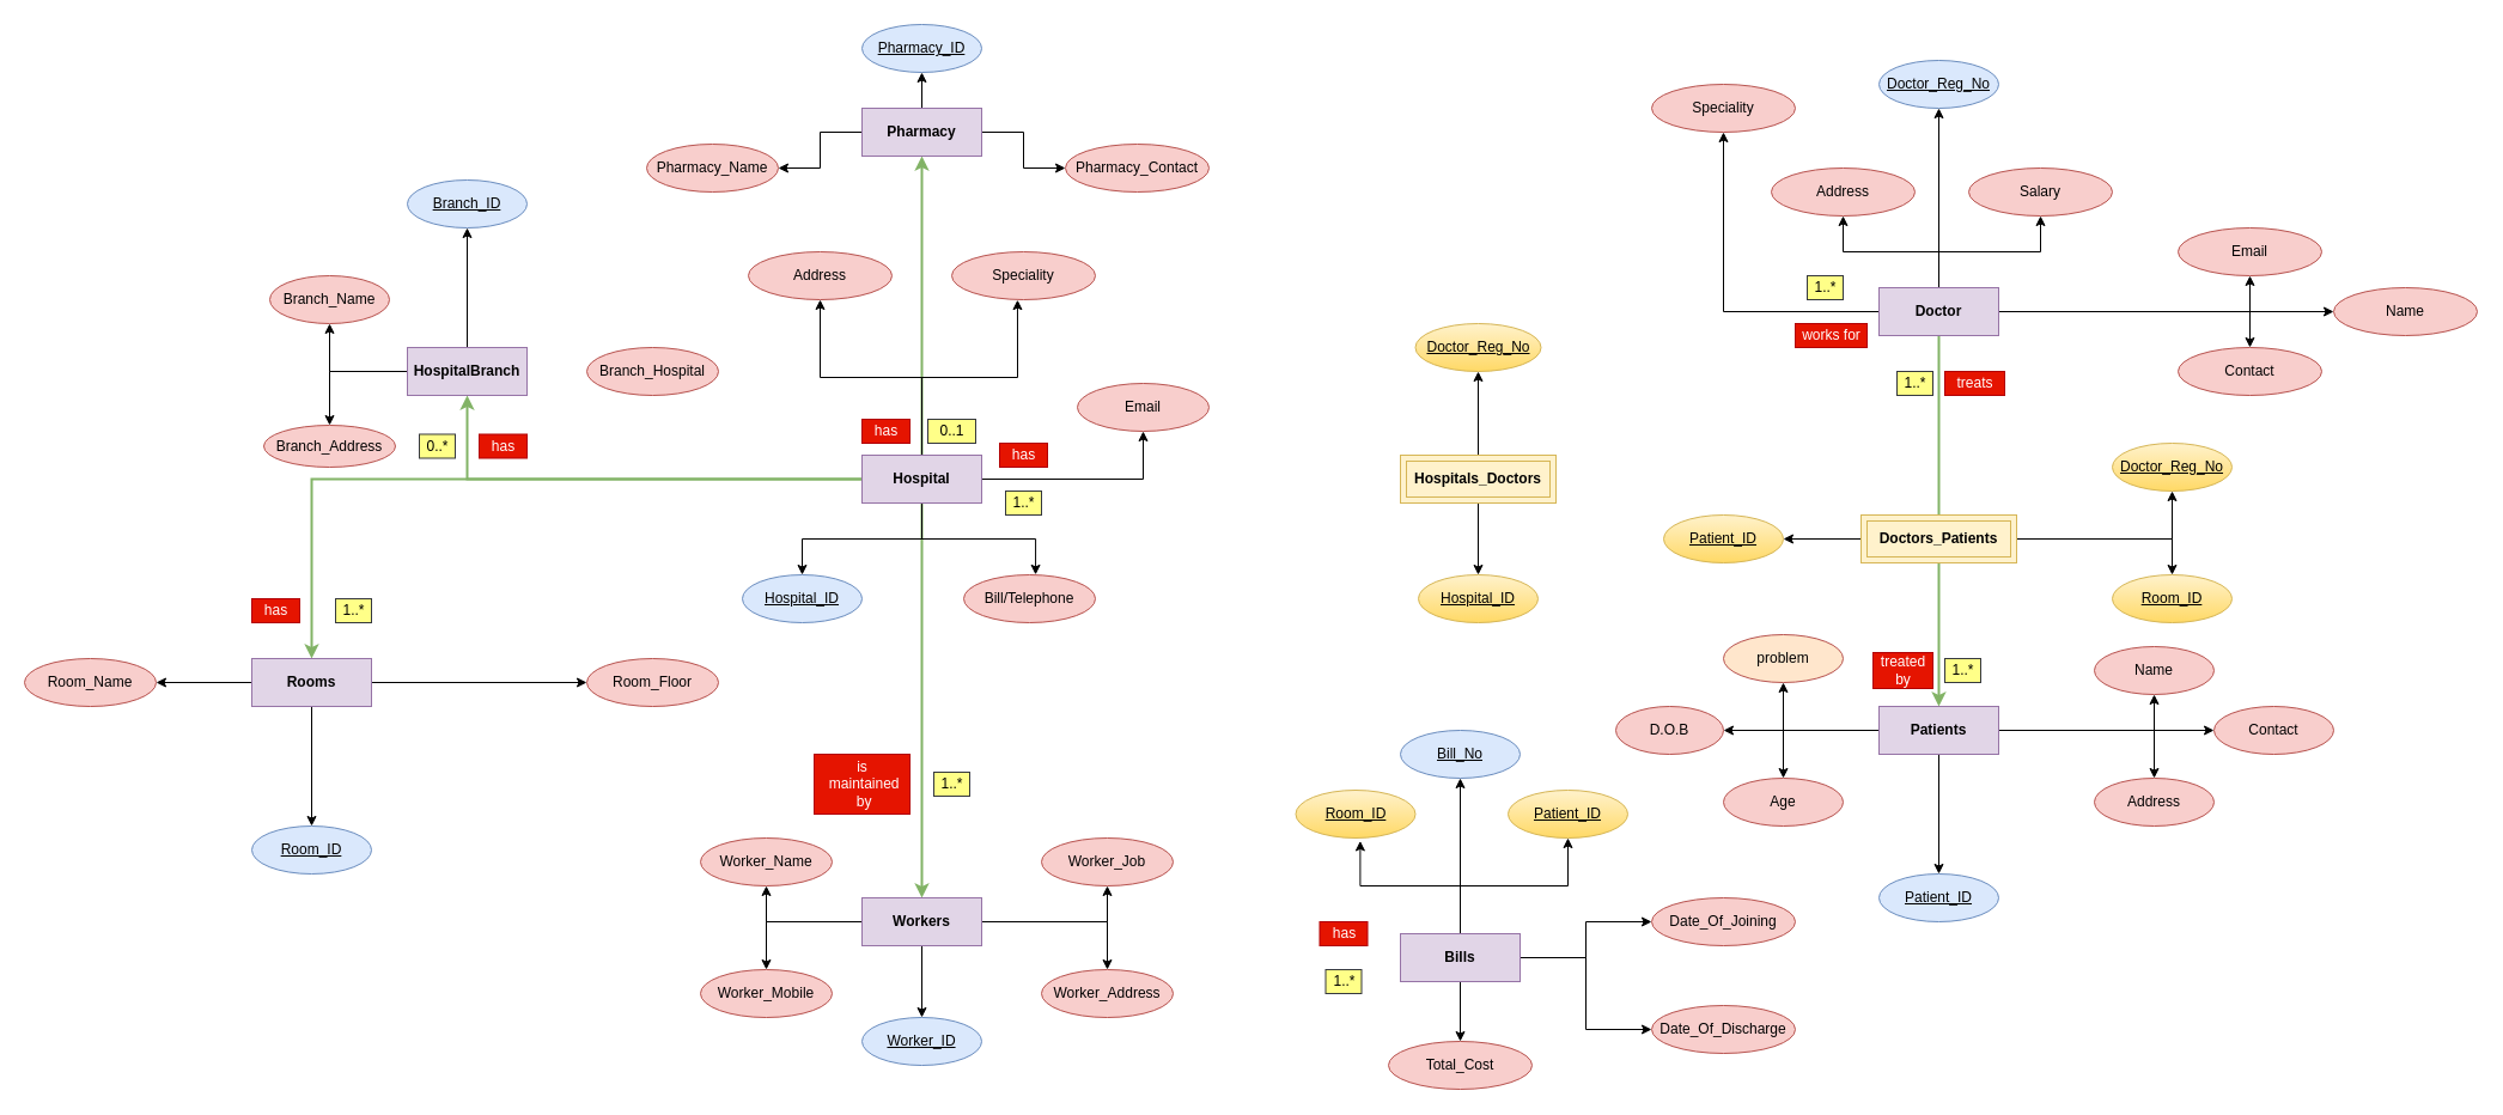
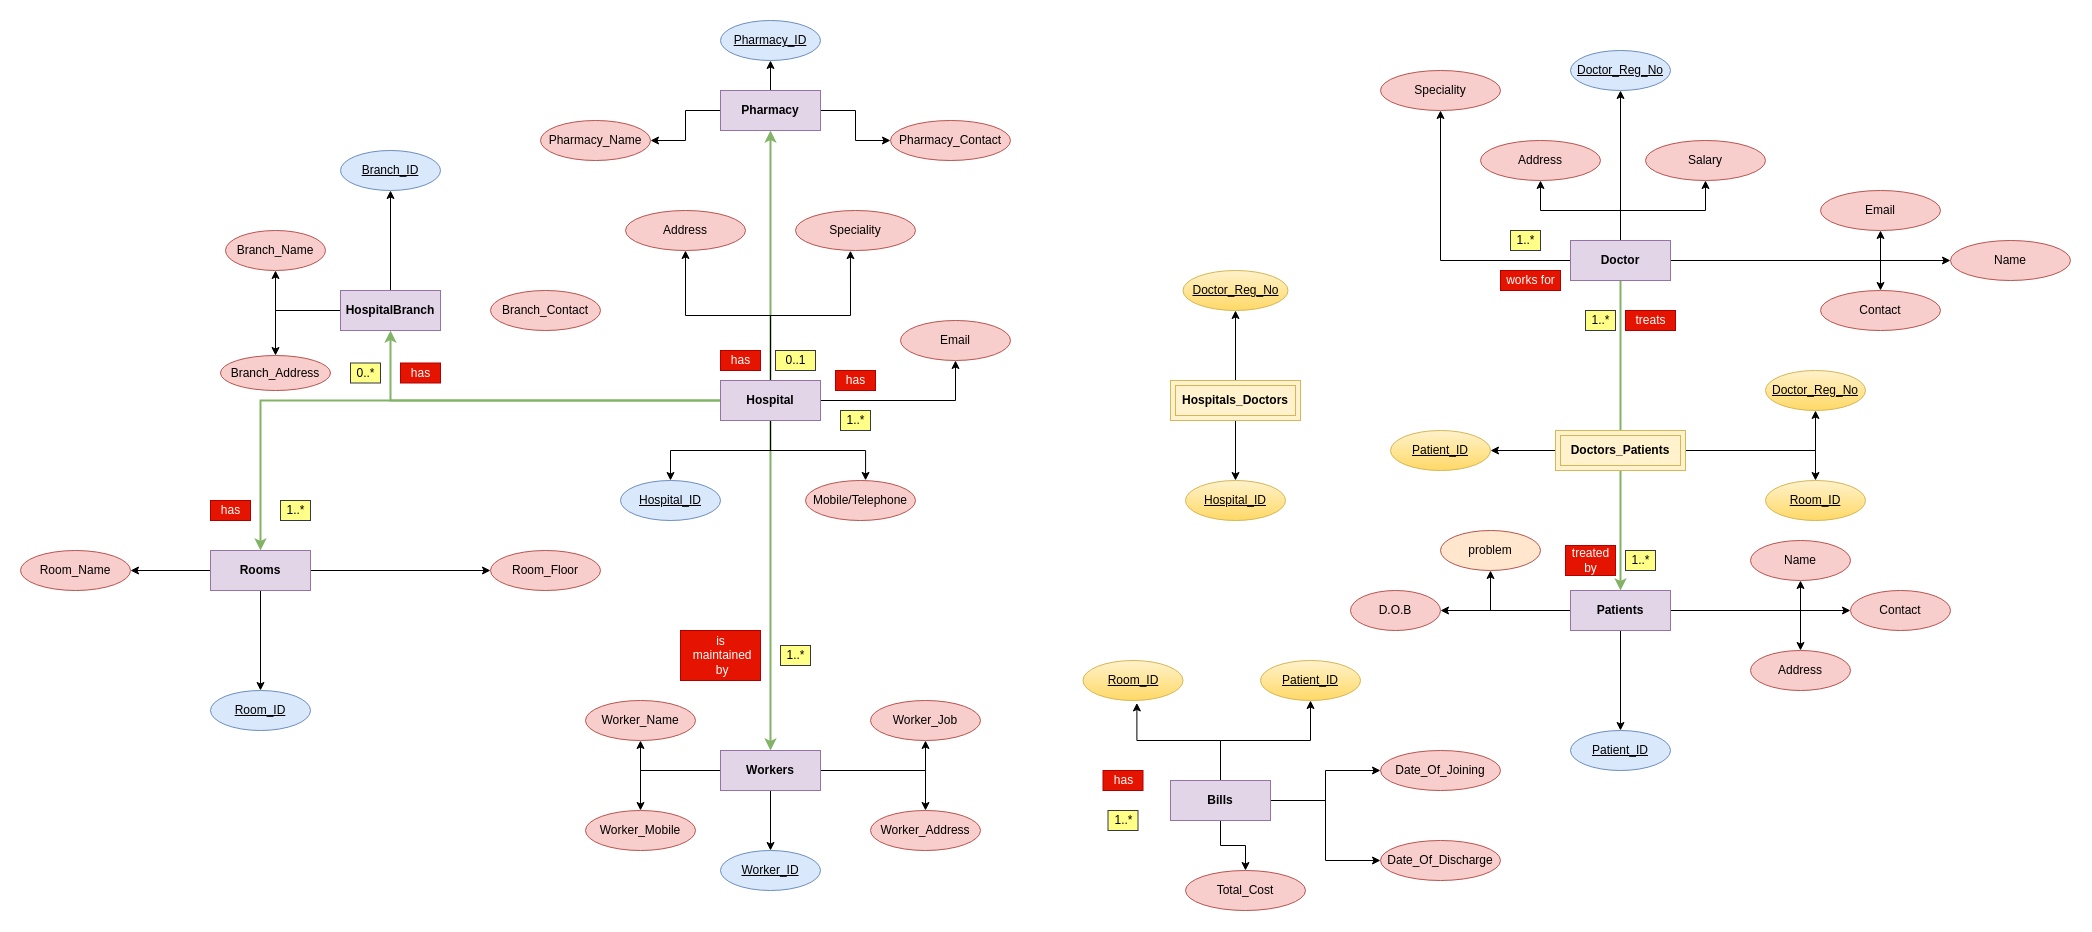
- <mxCell id="58" value="Branch_Hospital" style="ellipse;whiteSpace=wrap;html=1;align=center;fillColor=#f8cecc;strokeColor=#b85450;" parent="1" vertex="1"><mxGeometry y="290" width="110" height="40" as="geometry" x="490" /></mxCell>
+ <mxCell id="58" value="Branch_Contact" style="ellipse;whiteSpace=wrap;html=1;align=center;fillColor=#f8cecc;strokeColor=#b85450;" parent="1" vertex="1"><mxGeometry y="290" width="110" height="40" as="geometry" x="490" /></mxCell>
- <mxCell id="73" value="Bill/Telephone" style="ellipse;whiteSpace=wrap;html=1;align=center;fillColor=#f8cecc;strokeColor=#b85450;" parent="1" vertex="1"><mxGeometry x="805" y="480" width="110" height="40" as="geometry" /></mxCell>
+ <mxCell id="73" value="Mobile/Telephone" style="ellipse;whiteSpace=wrap;html=1;align=center;fillColor=#f8cecc;strokeColor=#b85450;" parent="1" vertex="1"><mxGeometry x="805" y="480" width="110" height="40" as="geometry" /></mxCell>
- <mxCell id="33" style="edgeStyle=orthogonalEdgeStyle;rounded=0;orthogonalLoop=1;jettySize=auto;html=1;entryX=0.5;entryY=0;entryDx=0;entryDy=0;strokeWidth=1;" parent="1" source="36" target="99" edge="1"><mxGeometry relative="1" as="geometry" /></mxCell>
- <mxCell id="101" value="Bill_No" style="ellipse;whiteSpace=wrap;html=1;align=center;fontStyle=4;fillColor=#dae8fc;strokeColor=#6c8ebf;" parent="1" vertex="1"><mxGeometry x="1170" y="610" width="100" height="40" as="geometry" /></mxCell>
- <mxCell id="99" value="Age" style="ellipse;whiteSpace=wrap;html=1;align=center;fillColor=#f8cecc;strokeColor=#b85450;" parent="1" vertex="1"><mxGeometry x="1440" y="650" width="100" height="40" as="geometry" /></mxCell>
- <mxCell id="87" style="edgeStyle=orthogonalEdgeStyle;rounded=0;orthogonalLoop=1;jettySize=auto;html=1;strokeWidth=1;" parent="1" source="93" target="101" edge="1"><mxGeometry relative="1" as="geometry"><mxPoint x="1270" y="720" as="targetPoint" /></mxGeometry></mxCell>
- <mxCell id="104" value="Total_Cost" style="ellipse;whiteSpace=wrap;html=1;align=center;fillColor=#f8cecc;strokeColor=#b85450;" parent="1" vertex="1"><mxGeometry x="1160" y="870" width="120" height="40" as="geometry" /></mxCell>
+ <mxCell id="104" value="Total_Cost" style="ellipse;whiteSpace=wrap;html=1;align=center;fillColor=#f8cecc;strokeColor=#b85450;" parent="1" vertex="1"><mxGeometry x="1185" y="870" width="120" height="40" as="geometry" /></mxCell>
